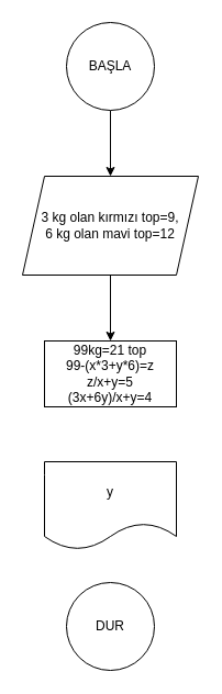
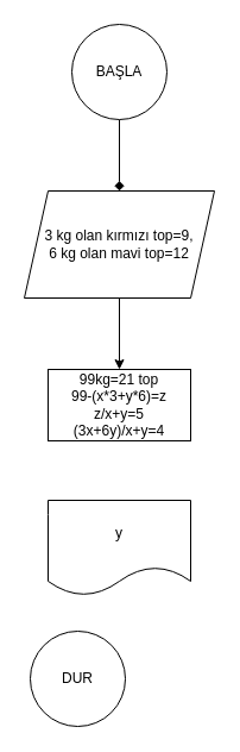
- <mxCell id="3" value="" style="edgeStyle=orthogonalEdgeStyle;rounded=0;orthogonalLoop=1;jettySize=auto;html=1;" edge="1" parent="1" source="4" target="6"><mxGeometry relative="1" as="geometry" /></mxCell>
+ <mxCell id="3" value="" style="edgeStyle=orthogonalEdgeStyle;rounded=0;orthogonalLoop=1;jettySize=auto;html=1;endArrow=diamond;" edge="1" parent="1" source="4" target="6"><mxGeometry relative="1" as="geometry" /></mxCell>
- <mxCell id="2" value="DUR" style="ellipse;whiteSpace=wrap;html=1;aspect=fixed;" vertex="1" parent="1"><mxGeometry x="60" y="530" width="80" height="80" as="geometry" /></mxCell>
+ <mxCell id="2" value="DUR" style="ellipse;whiteSpace=wrap;html=1;aspect=fixed;" vertex="1" parent="1"><mxGeometry x="25" y="530" width="80" height="80" as="geometry" /></mxCell>
